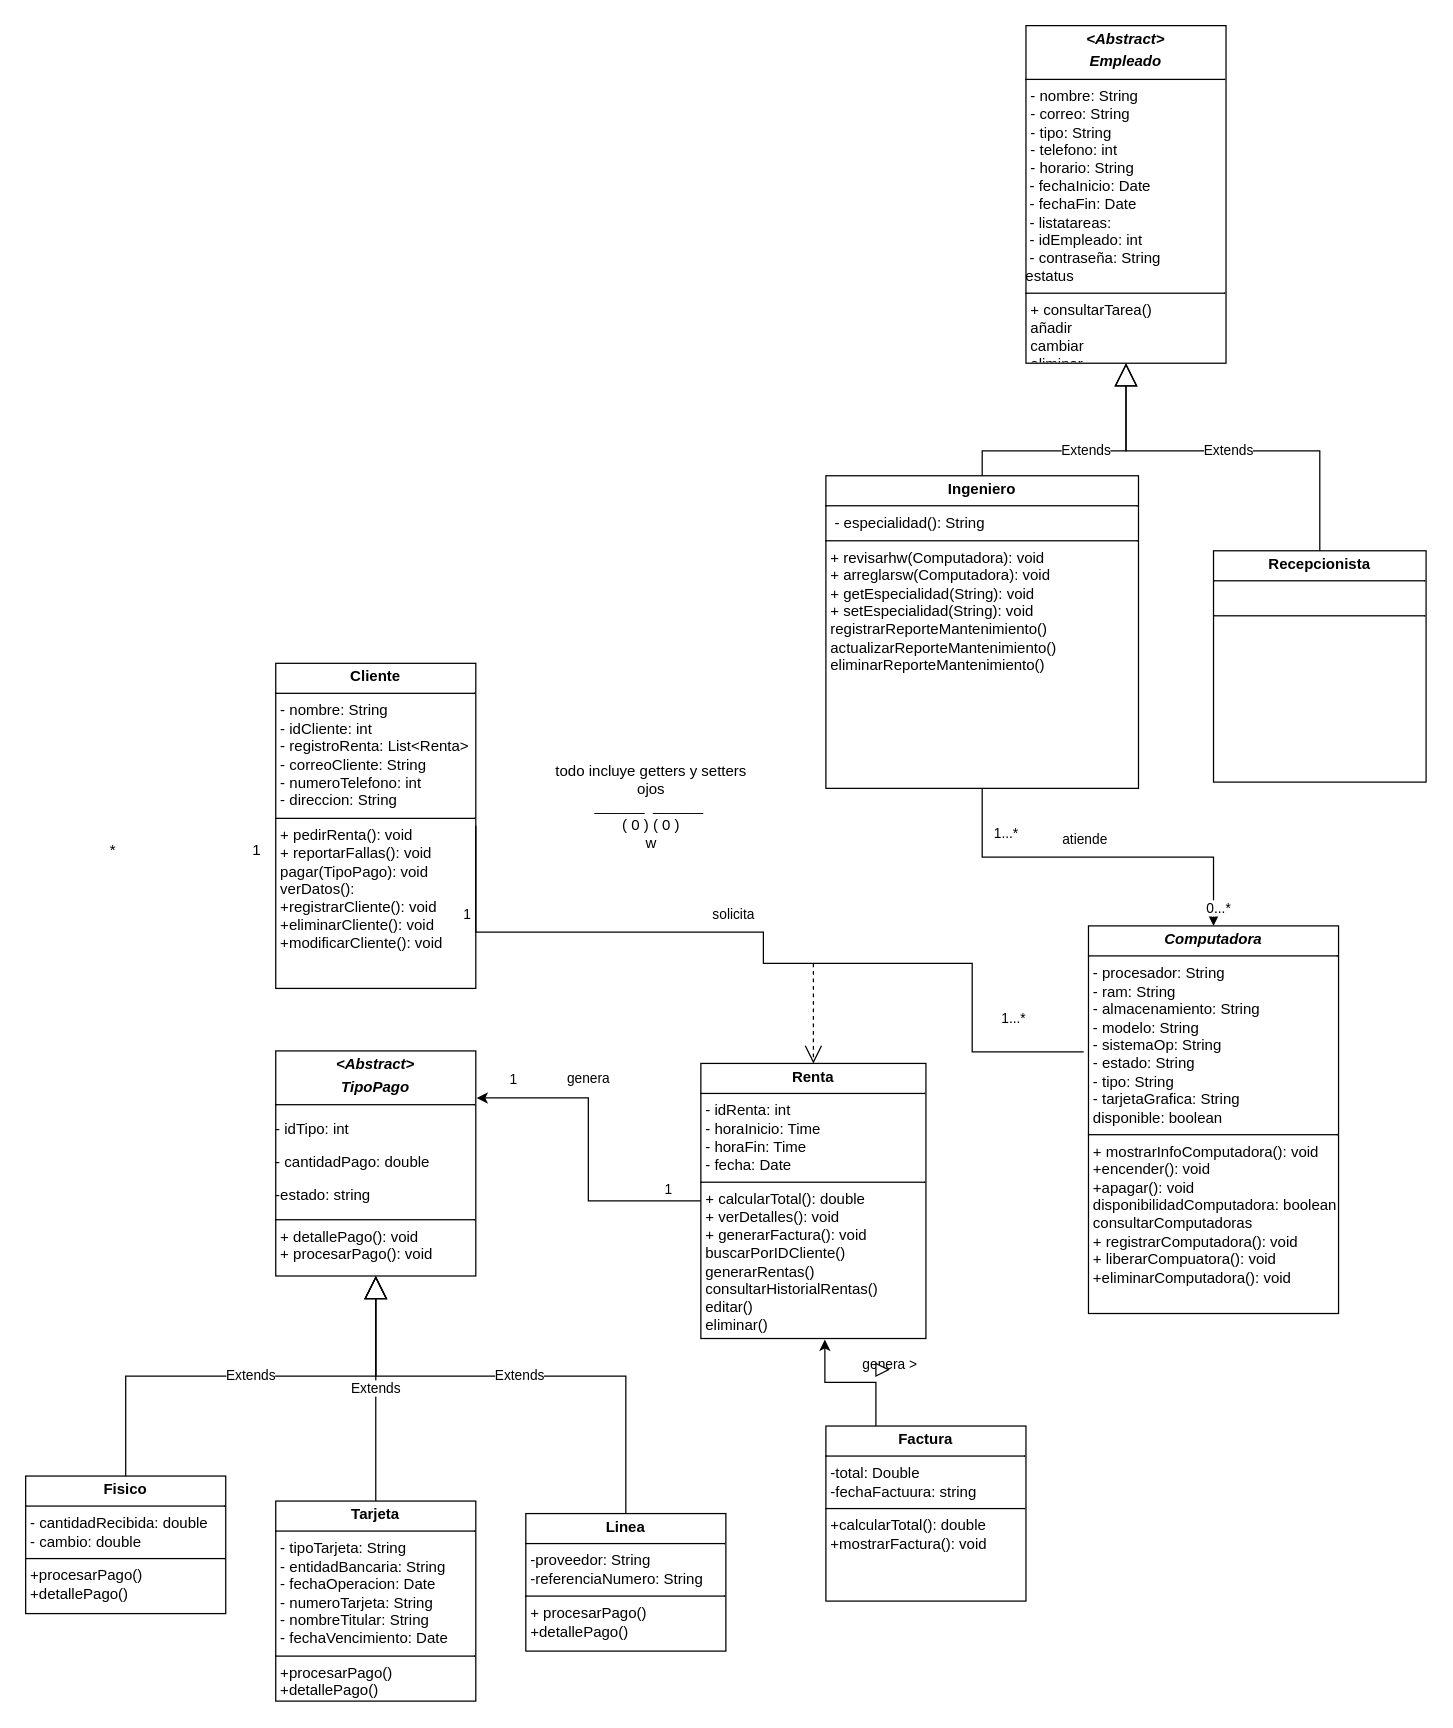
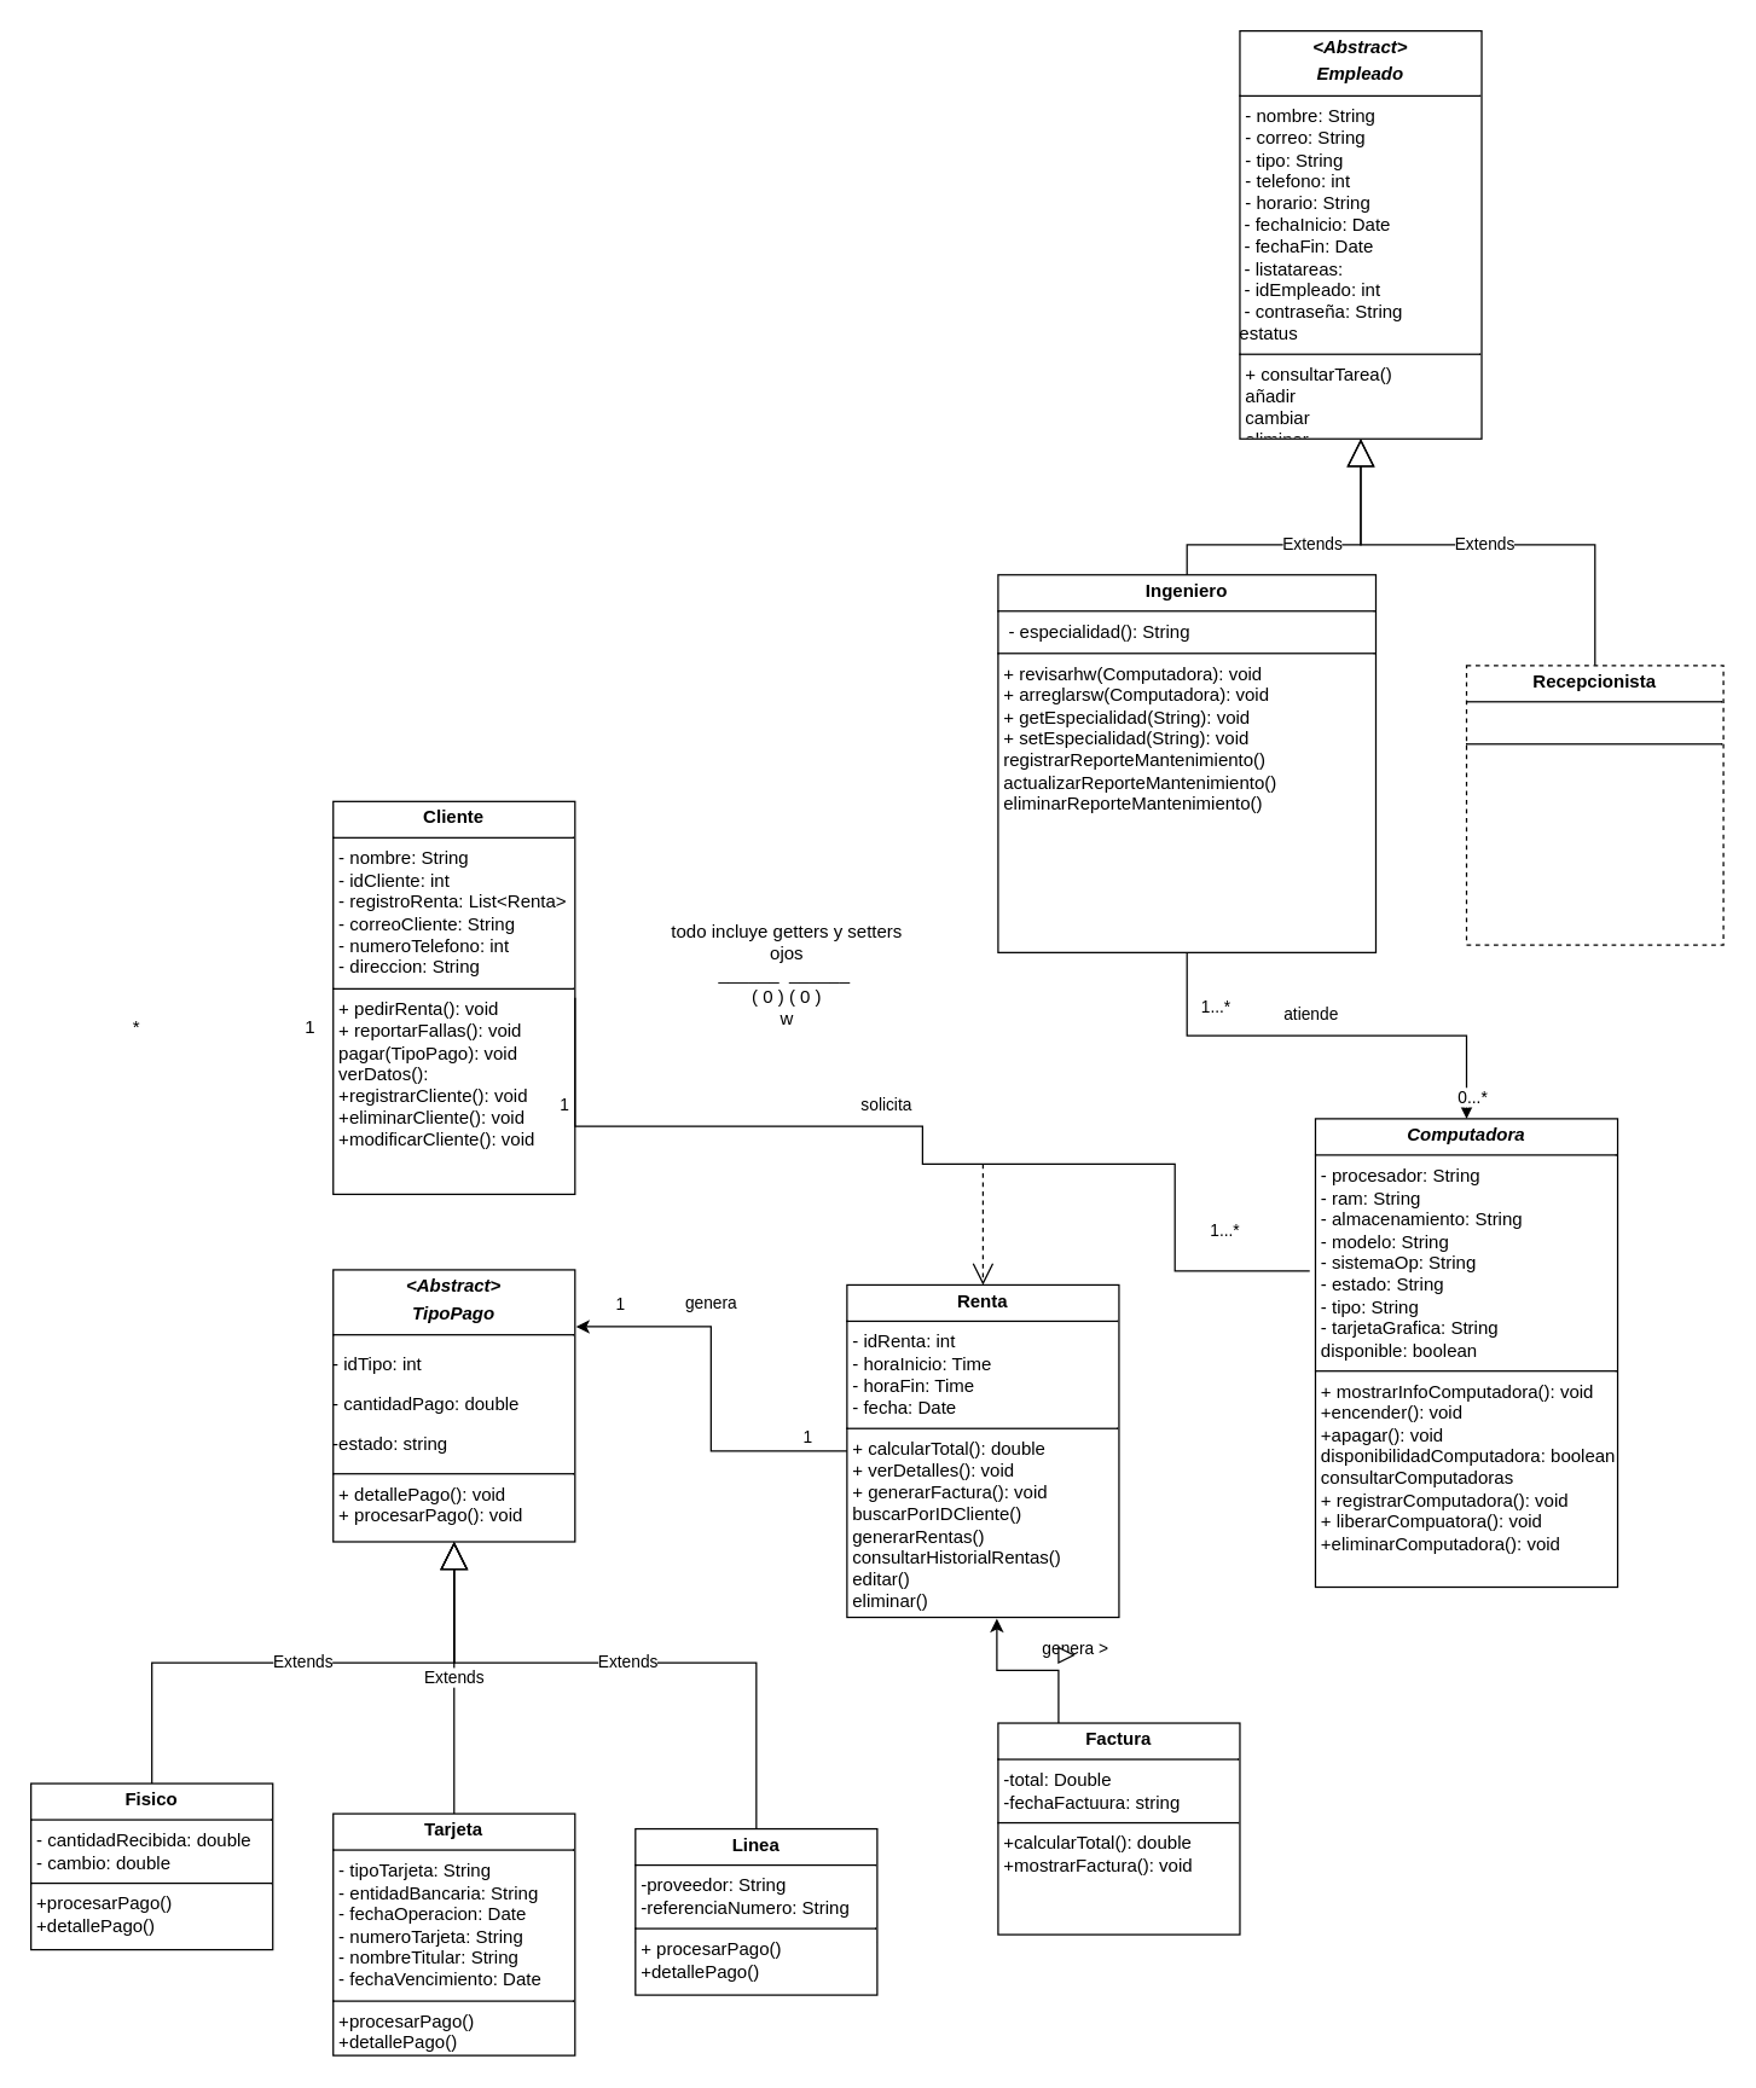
- <mxCell id="2" value="&lt;p style=&quot;margin:0px;margin-top:4px;text-align:center;&quot;&gt;&lt;b&gt;Recepcionista&lt;/b&gt;&lt;/p&gt;&lt;hr size=&quot;1&quot; style=&quot;border-style:solid;&quot;&gt;&lt;span style=&quot;background-color: transparent; color: light-dark(rgb(0, 0, 0), rgb(255, 255, 255));&quot;&gt;&amp;nbsp;&lt;/span&gt;&lt;div&gt;&lt;hr size=&quot;1&quot; style=&quot;border-style:solid;&quot;&gt;&lt;p style=&quot;margin:0px;margin-left:4px;&quot;&gt;&lt;br&gt;&lt;/p&gt;&lt;/div&gt;" style="verticalAlign=top;align=left;overflow=fill;html=1;whiteSpace=wrap;" parent="1" vertex="1"><mxGeometry x="970" y="440" width="170" height="185" as="geometry" /></mxCell>
+ <mxCell id="2" value="&lt;p style=&quot;margin:0px;margin-top:4px;text-align:center;&quot;&gt;&lt;b&gt;Recepcionista&lt;/b&gt;&lt;/p&gt;&lt;hr size=&quot;1&quot; style=&quot;border-style:solid;&quot;&gt;&lt;span style=&quot;background-color: transparent; color: light-dark(rgb(0, 0, 0), rgb(255, 255, 255));&quot;&gt;&amp;nbsp;&lt;/span&gt;&lt;div&gt;&lt;hr size=&quot;1&quot; style=&quot;border-style:solid;&quot;&gt;&lt;p style=&quot;margin:0px;margin-left:4px;&quot;&gt;&lt;br&gt;&lt;/p&gt;&lt;/div&gt;" style="verticalAlign=top;align=left;overflow=fill;html=1;whiteSpace=wrap;dashed=1;" parent="1" vertex="1"><mxGeometry x="970" y="440" width="170" height="185" as="geometry" /></mxCell>
